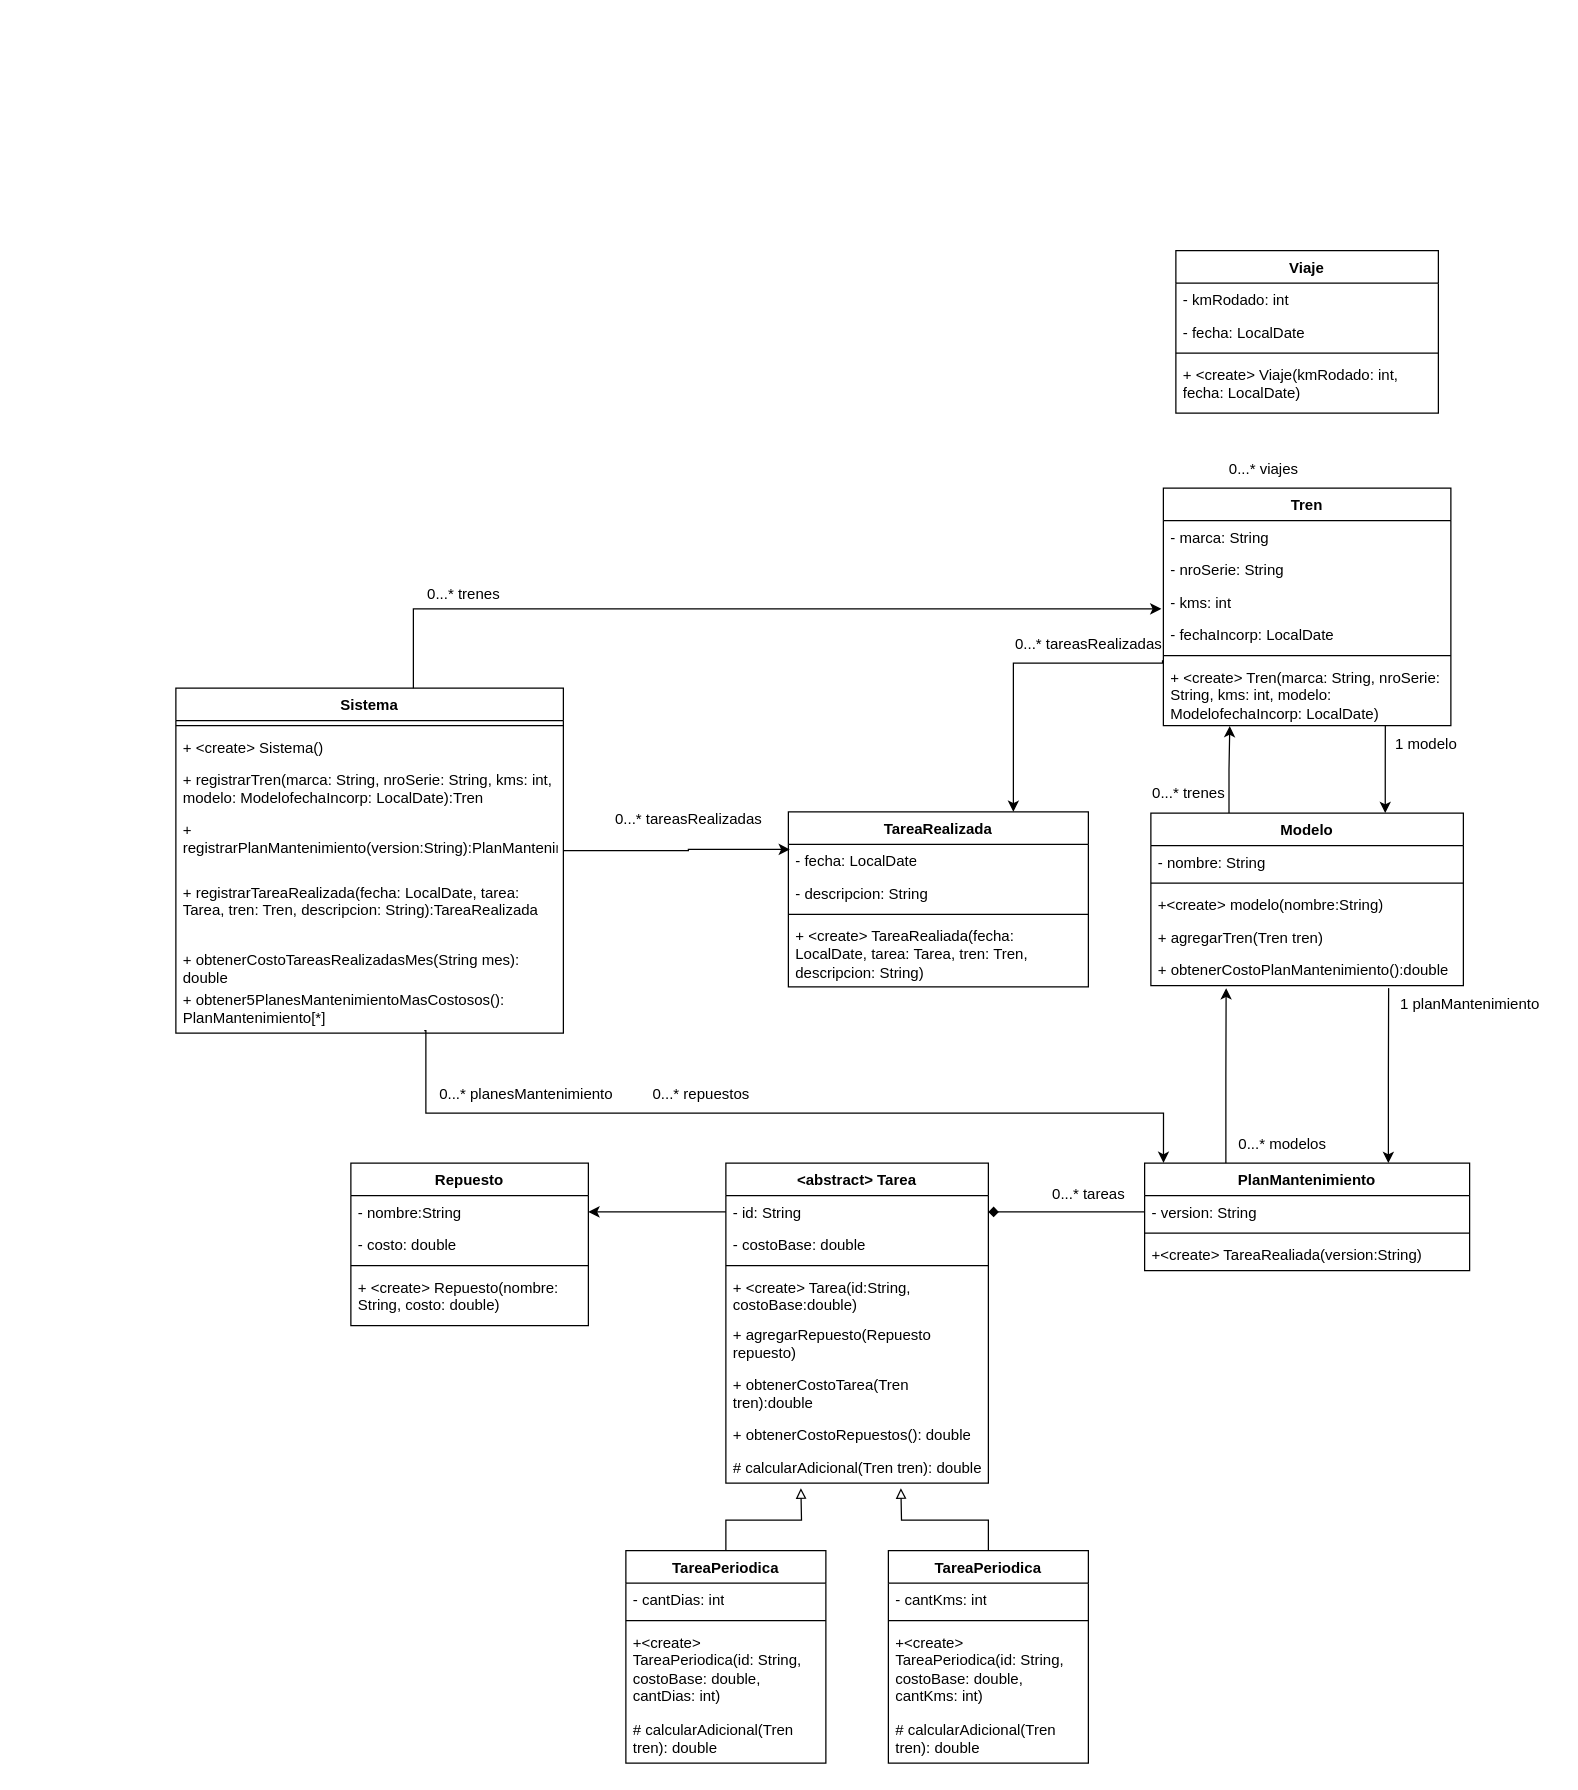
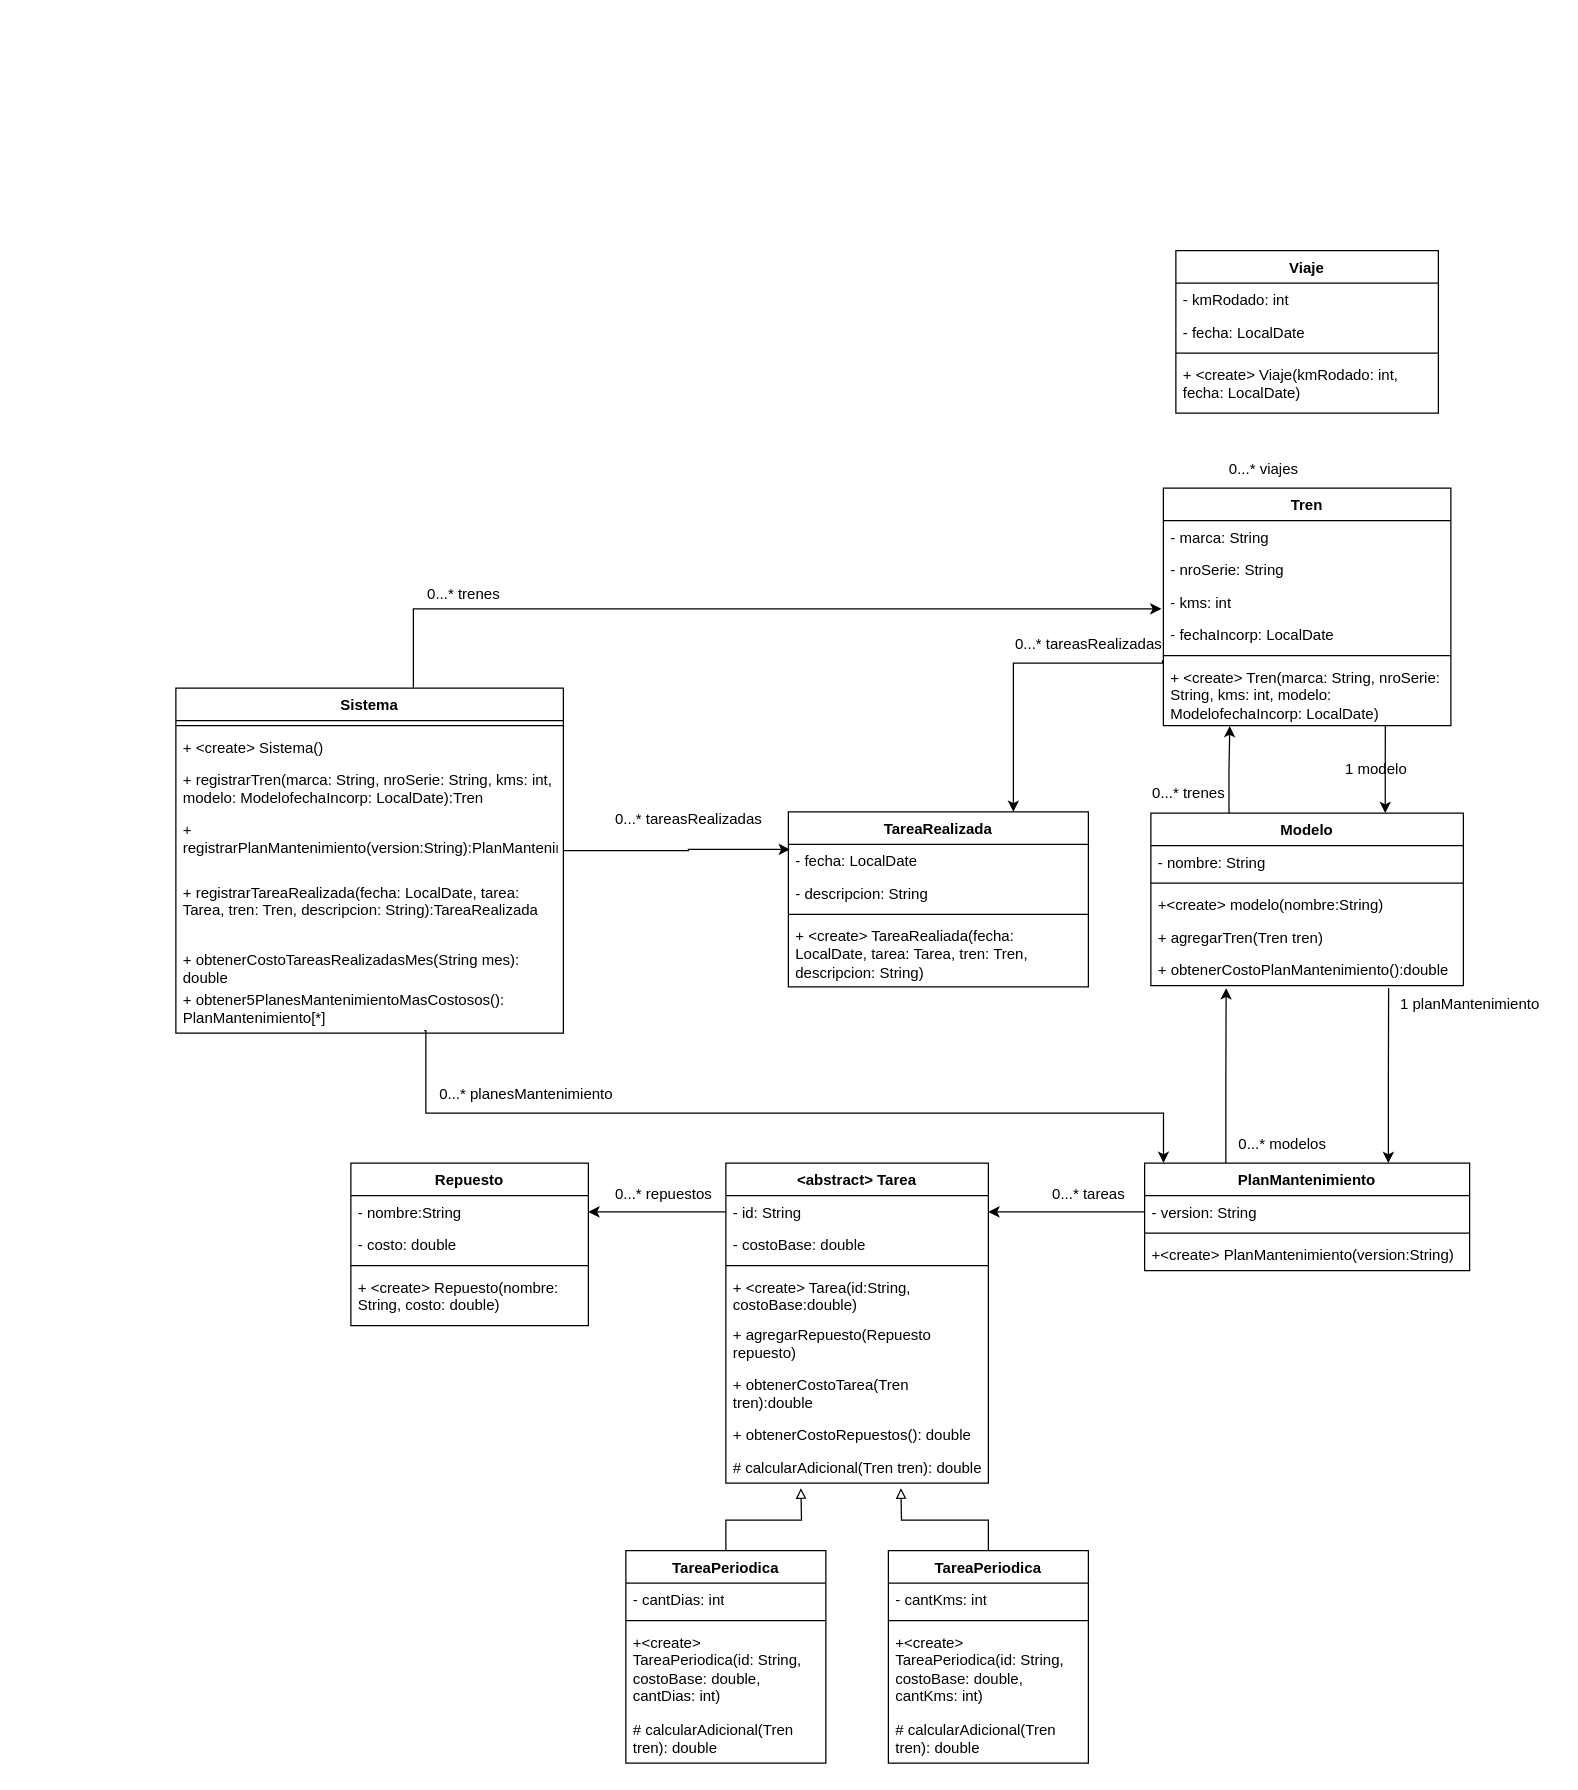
- <mxCell id="70" value="1 modelo" style="text;html=1;align=center;verticalAlign=middle;resizable=0;points=[];autosize=1;strokeColor=none;fillColor=none;" vertex="1" parent="1"><mxGeometry x="1105" y="580" width="70" height="30" as="geometry" /></mxCell>
+ <mxCell id="70" value="1 modelo" style="text;html=1;align=center;verticalAlign=middle;resizable=0;points=[];autosize=1;strokeColor=none;fillColor=none;" vertex="1" parent="1"><mxGeometry x="1065" y="600" width="70" height="30" as="geometry" /></mxCell>
- <mxCell id="76" value="0...* repuestos" style="text;html=1;align=center;verticalAlign=middle;resizable=0;points=[];autosize=1;strokeColor=none;fillColor=none;" vertex="1" parent="1"><mxGeometry x="510" y="860" width="100" height="30" as="geometry" /></mxCell>
+ <mxCell id="76" value="0...* repuestos" style="text;html=1;align=center;verticalAlign=middle;resizable=0;points=[];autosize=1;strokeColor=none;fillColor=none;" vertex="1" parent="1"><mxGeometry x="480" y="940" width="100" height="30" as="geometry" /></mxCell>
- <mxCell id="77" style="edgeStyle=orthogonalEdgeStyle;rounded=0;orthogonalLoop=1;jettySize=auto;html=1;entryX=1;entryY=0.5;entryDx=0;entryDy=0;endArrow=diamond;" edge="1" parent="1" source="26" target="47"><mxGeometry relative="1" as="geometry" /></mxCell>
+ <mxCell id="77" style="edgeStyle=orthogonalEdgeStyle;rounded=0;orthogonalLoop=1;jettySize=auto;html=1;entryX=1;entryY=0.5;entryDx=0;entryDy=0;" edge="1" parent="1" source="26" target="47"><mxGeometry relative="1" as="geometry" /></mxCell>
- <mxCell id="28" value="+&amp;lt;create&amp;gt; TareaRealiada(version:String)" style="text;strokeColor=none;fillColor=none;align=left;verticalAlign=top;spacingLeft=4;spacingRight=4;overflow=hidden;rotatable=0;points=[[0,0.5],[1,0.5]];portConstraint=eastwest;whiteSpace=wrap;html=1;" vertex="1" parent="25"><mxGeometry y="60" width="260" height="26" as="geometry" /></mxCell>
+ <mxCell id="28" value="+&amp;lt;create&amp;gt; PlanMantenimiento(version:String)" style="text;strokeColor=none;fillColor=none;align=left;verticalAlign=top;spacingLeft=4;spacingRight=4;overflow=hidden;rotatable=0;points=[[0,0.5],[1,0.5]];portConstraint=eastwest;whiteSpace=wrap;html=1;" vertex="1" parent="25"><mxGeometry y="60" width="260" height="26" as="geometry" /></mxCell>
